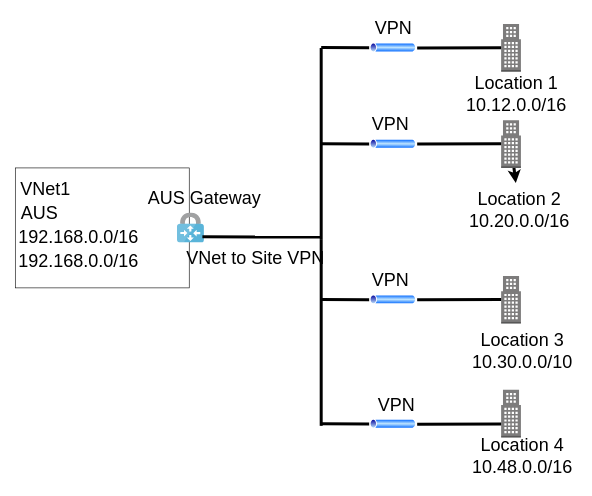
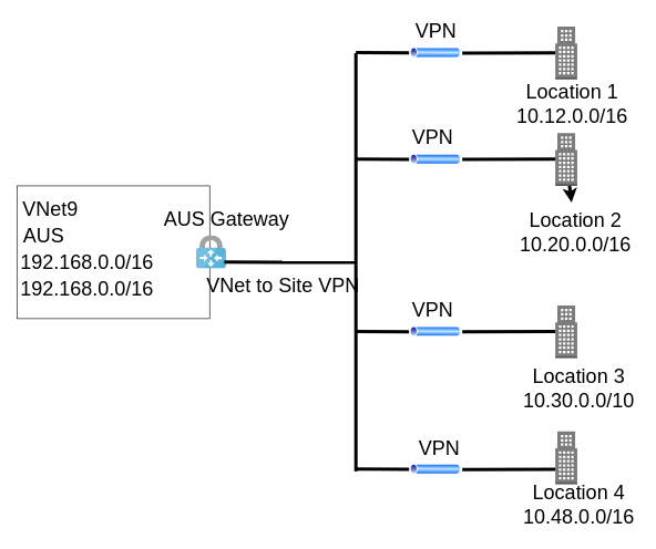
- <mxCell id="3" value="VNet1" style="text;html=1;align=center;verticalAlign=middle;resizable=0;points=[];autosize=1;strokeColor=none;fillColor=none;fontSize=30;" vertex="1" parent="1"><mxGeometry x="20" y="289" width="110" height="50" as="geometry" /></mxCell>
+ <mxCell id="3" value="VNet9" style="text;html=1;align=center;verticalAlign=middle;resizable=0;points=[];autosize=1;strokeColor=none;fillColor=none;fontSize=30;" vertex="1" parent="1"><mxGeometry x="20" y="289" width="110" height="50" as="geometry" /></mxCell>
